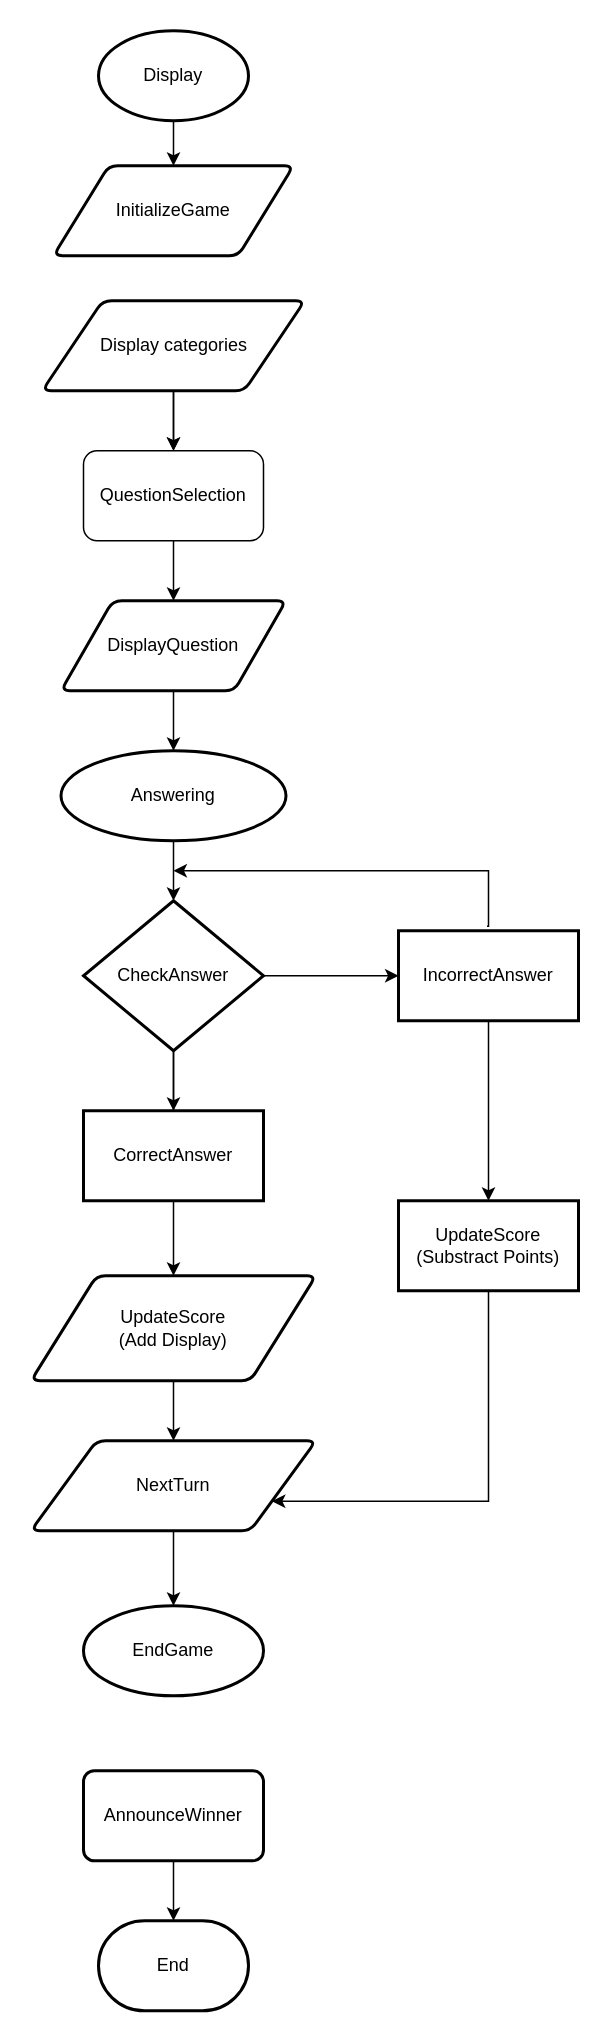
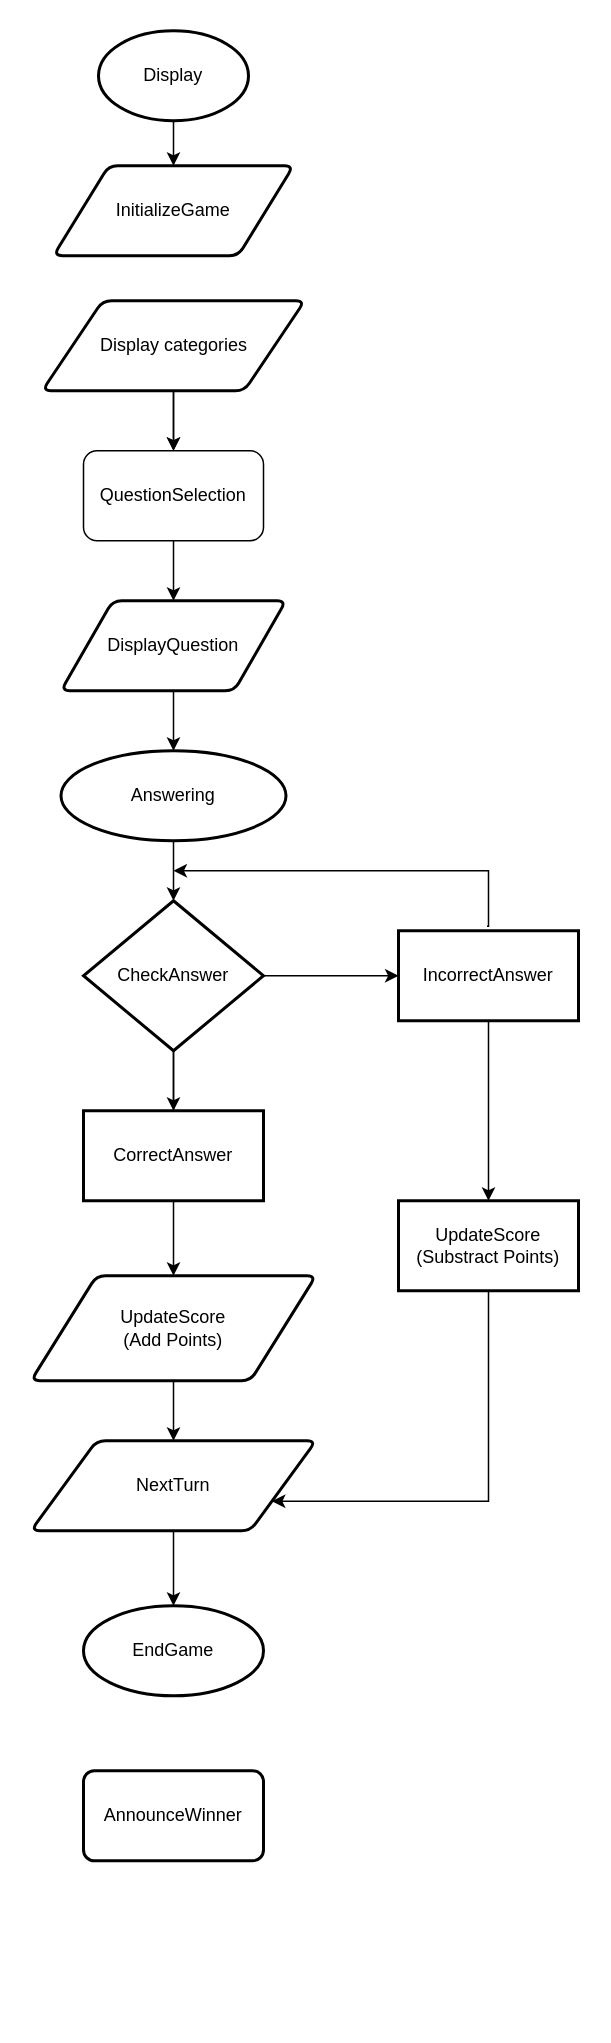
- <mxCell id="12" value="UpdateScore&lt;div&gt;(Add Display)&lt;/div&gt;" style="shape=parallelogram;html=1;strokeWidth=2;perimeter=parallelogramPerimeter;rounded=1;arcSize=12;size=0.23;whiteSpace=wrap;" parent="1" vertex="1"><mxGeometry x="20" y="850" width="190" height="70" as="geometry" /></mxCell>
+ <mxCell id="12" value="UpdateScore&lt;div&gt;(Add Points)&lt;/div&gt;" style="shape=parallelogram;html=1;strokeWidth=2;perimeter=parallelogramPerimeter;rounded=1;arcSize=12;size=0.23;whiteSpace=wrap;" parent="1" vertex="1"><mxGeometry x="20" y="850" width="190" height="70" as="geometry" /></mxCell>
- <mxCell id="32" style="edgeStyle=orthogonalEdgeStyle;rounded=0;orthogonalLoop=1;jettySize=auto;html=1;exitX=0.5;exitY=1;exitDx=0;exitDy=0;entryX=0.5;entryY=0;entryDx=0;entryDy=0;entryPerimeter=0;" edge="1" parent="1" source="29" target="4"><mxGeometry relative="1" as="geometry" /></mxCell>
- <mxCell id="4" value="End" style="strokeWidth=2;html=1;shape=mxgraph.flowchart.terminator;whiteSpace=wrap;" parent="1" vertex="1"><mxGeometry x="65" y="1280" width="100" height="60" as="geometry" /></mxCell>
